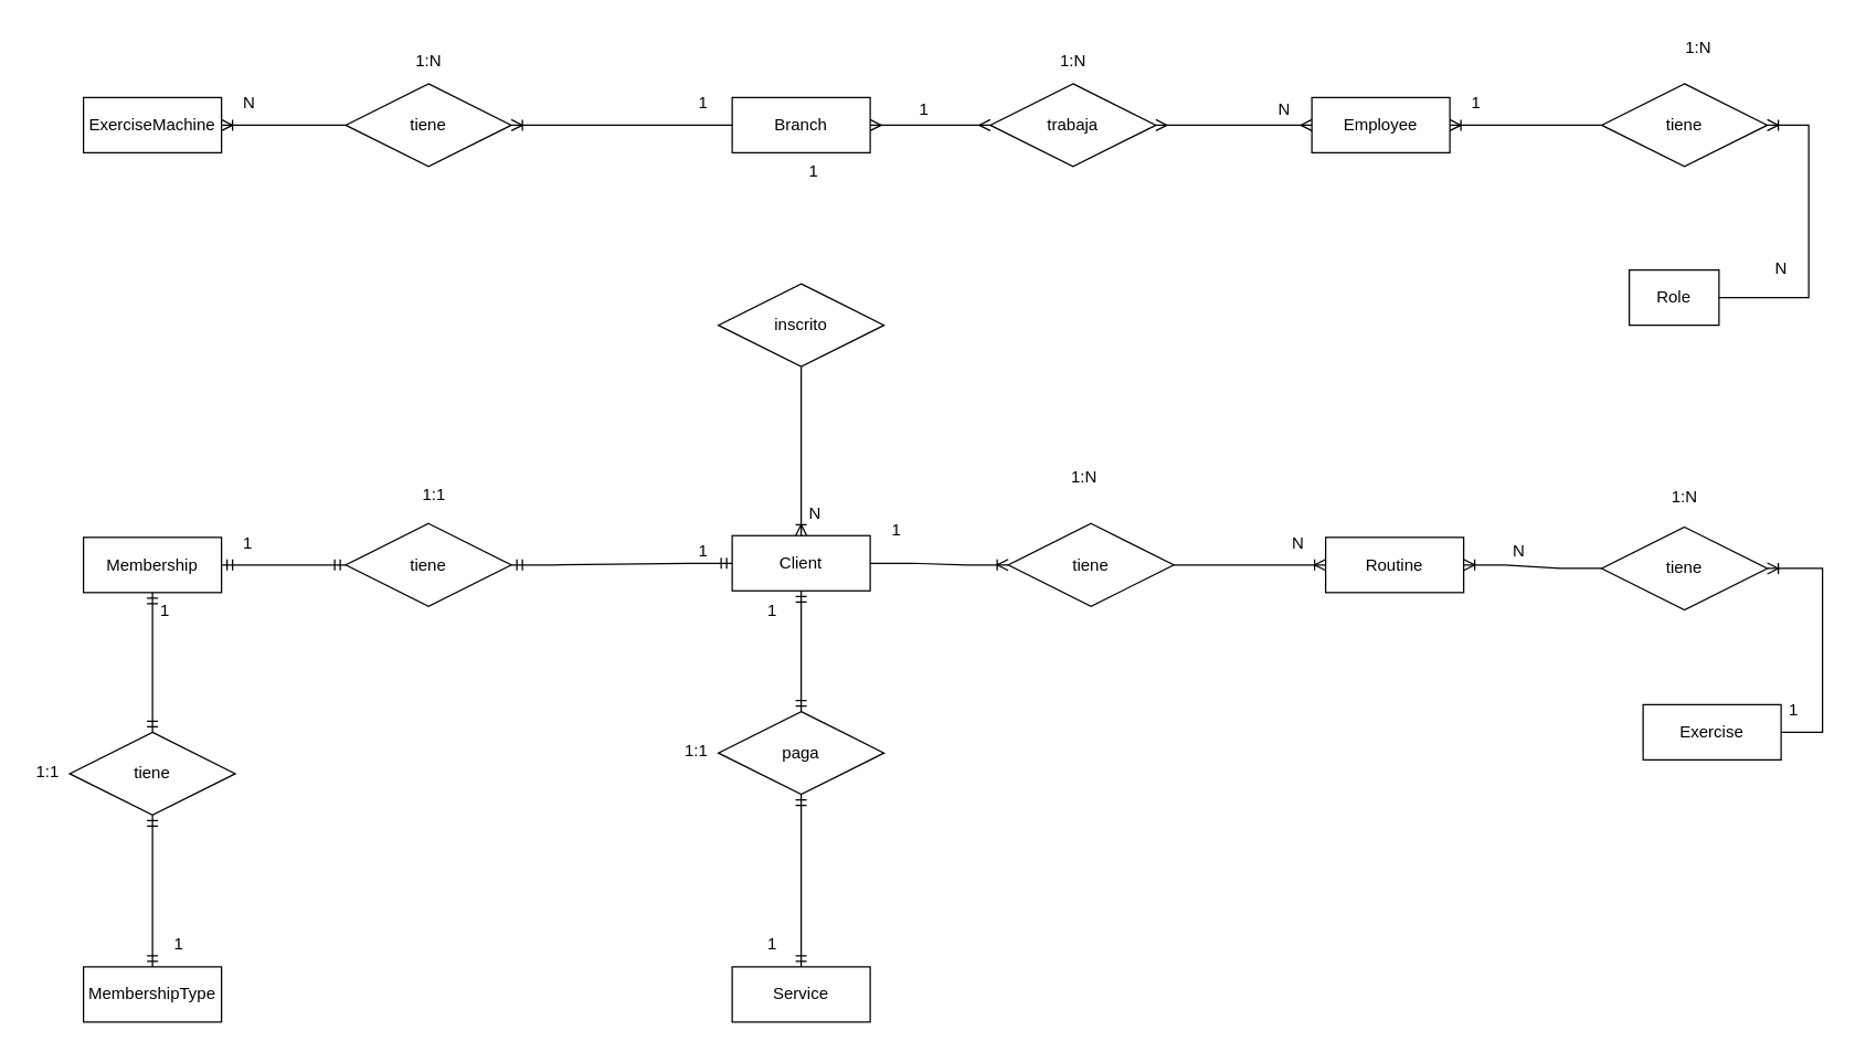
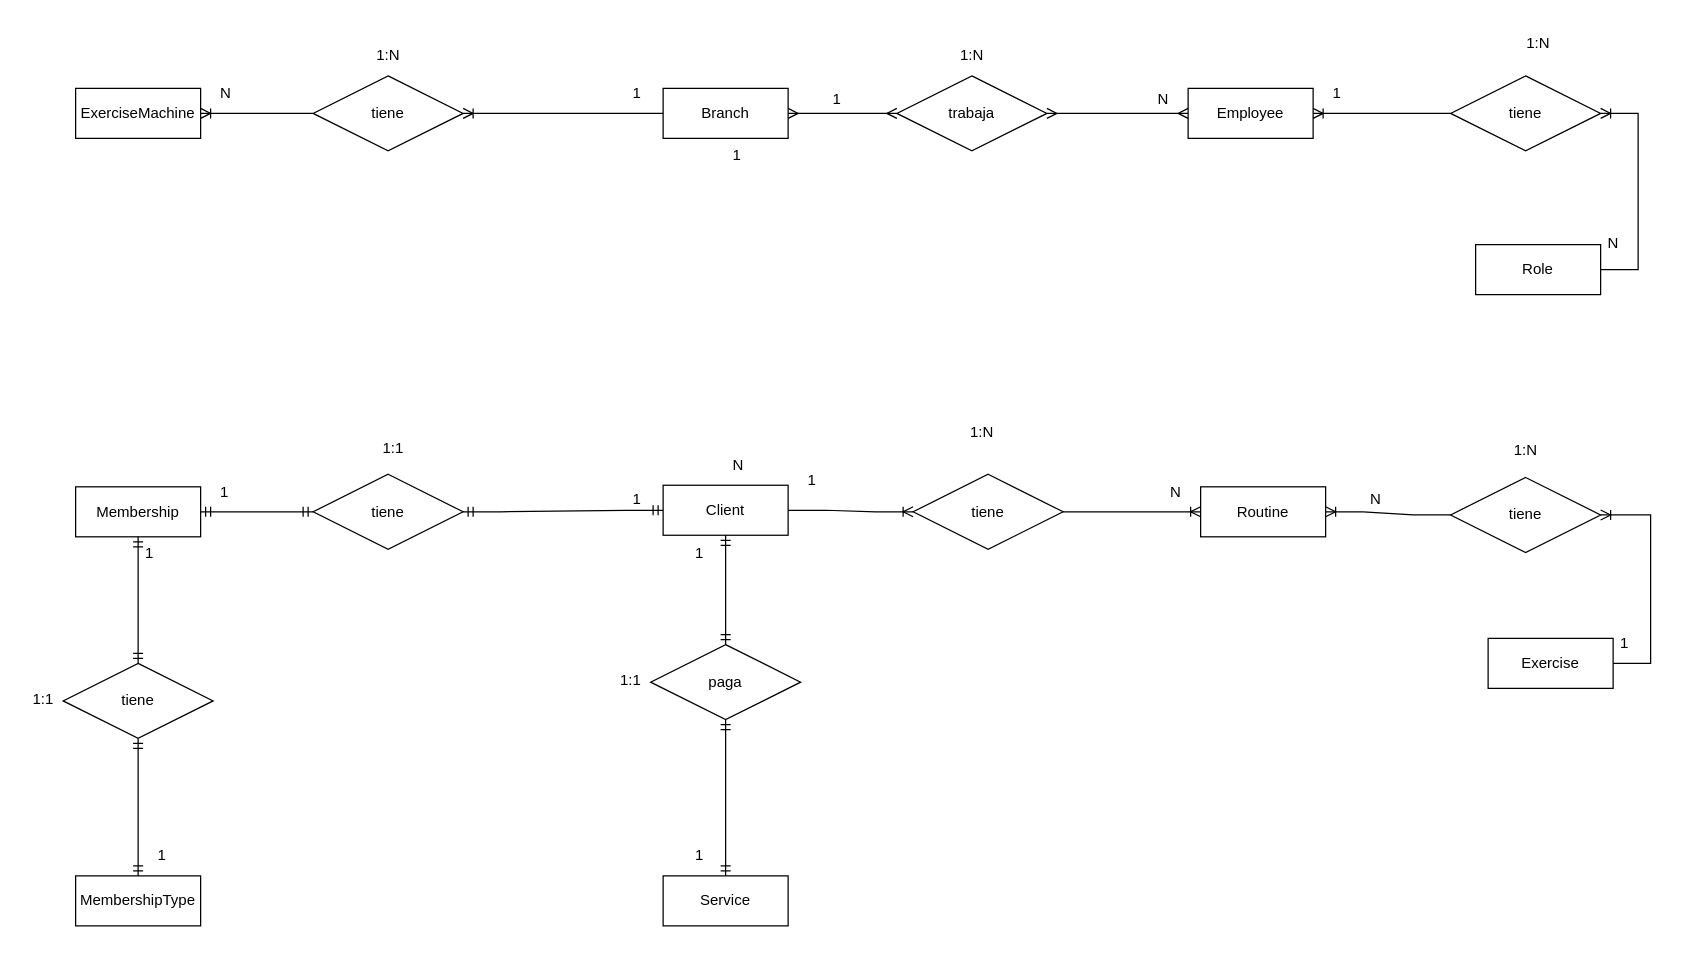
- <mxCell id="3" value="Role" style="whiteSpace=wrap;html=1;align=center;" parent="1" vertex="1"><mxGeometry x="1180" y="195" width="65" height="40" as="geometry" /></mxCell>
+ <mxCell id="3" value="Role" style="whiteSpace=wrap;html=1;align=center;" parent="1" vertex="1"><mxGeometry x="1180" y="195" width="100" height="40" as="geometry" /></mxCell>
- <mxCell id="42" value="inscrito" style="shape=rhombus;perimeter=rhombusPerimeter;whiteSpace=wrap;html=1;align=center;" vertex="1" parent="1"><mxGeometry x="520" y="205" width="120" height="60" as="geometry" /></mxCell>
- <mxCell id="43" value="" style="fontSize=12;html=1;endArrow=ERoneToMany;rounded=0;" edge="1" parent="1" source="42" target="7"><mxGeometry width="100" height="100" relative="1" as="geometry"><mxPoint x="410" y="310" as="sourcePoint" /><mxPoint x="510" y="210" as="targetPoint" /></mxGeometry></mxCell>
